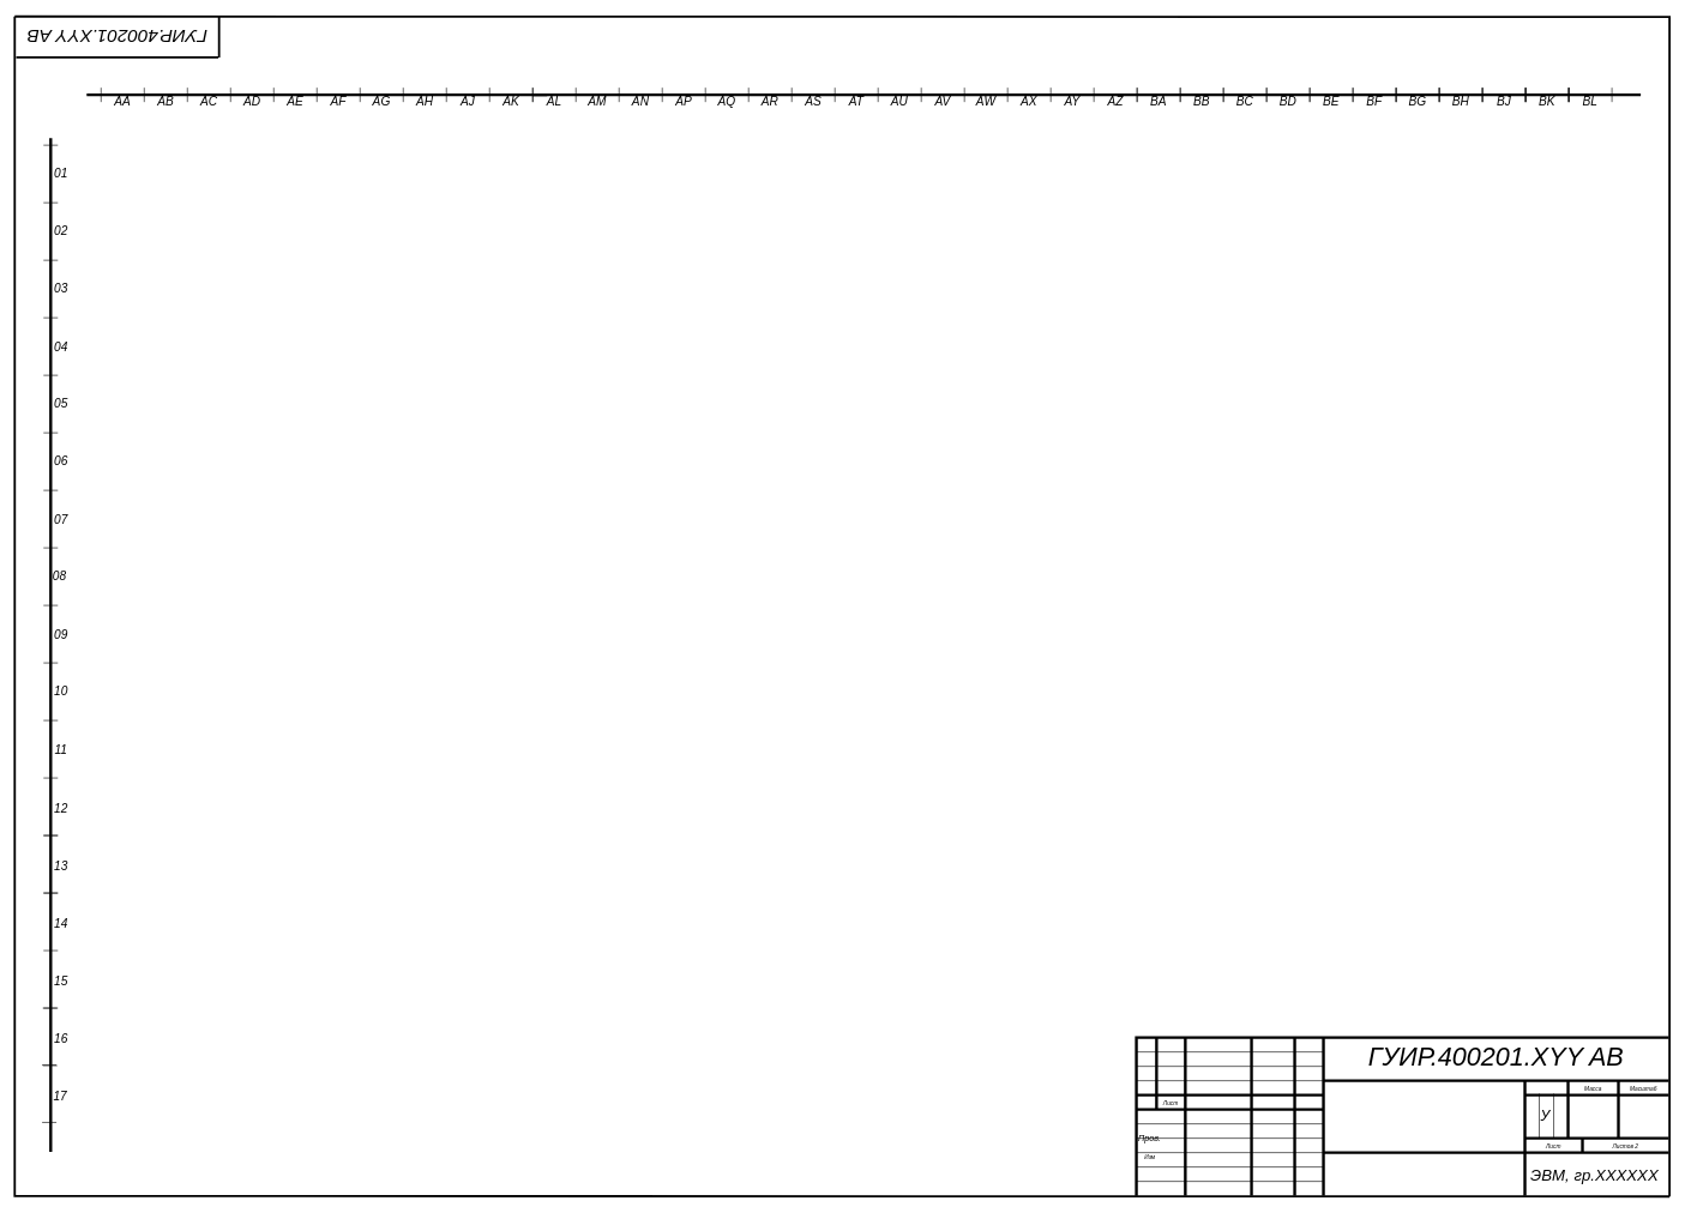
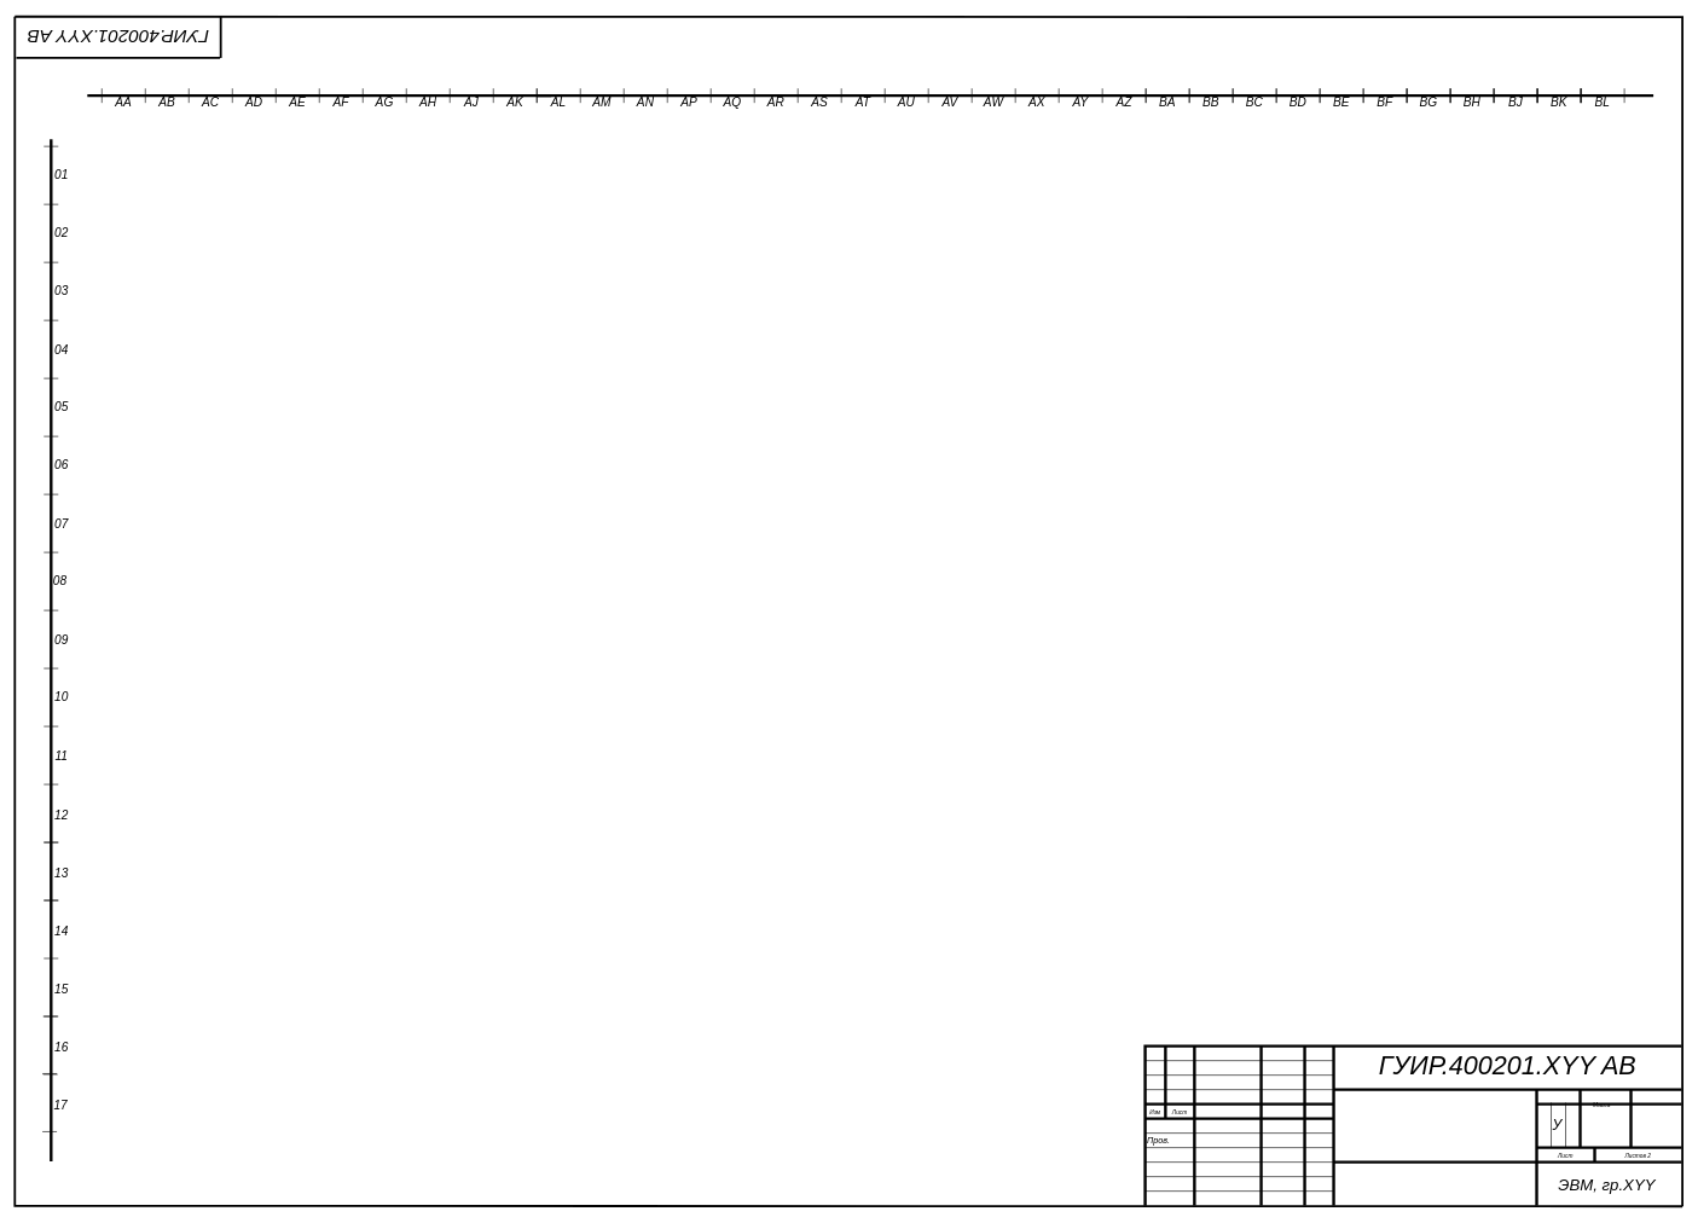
- <mxCell id="36" value="&lt;font style=&quot;font-size: 8px; direction: ltr; letter-spacing: 0px; line-height: 120%; opacity: 1;&quot;&gt;&lt;span&gt;Масса&lt;br&gt;&lt;/span&gt;&lt;/font&gt;" style="verticalAlign=middle;align=center;vsdxID=35;fillColor=none;gradientColor=none;shape=stencil(nZBLDoAgDERP0z3SIyjew0SURgSD+Lu9kMZoXLhwN9O+tukAlrNpJg1SzDH4QW/URgNYgZTkjA4UkwJUgGXng+6DX1zLfmoymdXo17xh5zmRJ6Q42BWCfc2oJfdAr+Yv+AP9Cb7OJ3H/2JG1HNGz/84klThPVCc=);strokeColor=none;strokeWidth=4;spacingTop=-1;spacingBottom=-1;spacingLeft=-1;spacingRight=-1;labelBackgroundColor=none;rounded=0;html=1;whiteSpace=wrap;fontFamily=Helvetica;fontStyle=2" vertex="1" parent="7"><mxGeometry x="602" y="62" width="66" height="16" as="geometry" /></mxCell>
+ <mxCell id="36" value="&lt;font style=&quot;font-size: 8px; direction: ltr; letter-spacing: 0px; line-height: 120%; opacity: 1;&quot;&gt;&lt;span&gt;Масса&lt;br&gt;&lt;/span&gt;&lt;/font&gt;" style="verticalAlign=middle;align=center;vsdxID=35;fillColor=none;gradientColor=none;shape=stencil(nZBLDoAgDERP0z3SIyjew0SURgSD+Lu9kMZoXLhwN9O+tukAlrNpJg1SzDH4QW/URgNYgZTkjA4UkwJUgGXng+6DX1zLfmoymdXo17xh5zmRJ6Q42BWCfc2oJfdAr+Yv+AP9Cb7OJ3H/2JG1HNGz/84klThPVCc=);strokeColor=none;strokeWidth=4;spacingTop=-1;spacingBottom=-1;spacingLeft=-1;spacingRight=-1;labelBackgroundColor=none;rounded=0;html=1;whiteSpace=wrap;fontFamily=Helvetica;fontStyle=2" vertex="1" parent="7"><mxGeometry x="597" y="72" width="66" height="16" as="geometry" /></mxCell>
- <mxCell id="37" value="&lt;font style=&quot;font-size: 8px; direction: ltr; letter-spacing: 0px; line-height: 120%; opacity: 1;&quot;&gt;&lt;span&gt;Масштаб&lt;br&gt;&lt;/span&gt;&lt;/font&gt;" style="verticalAlign=middle;align=center;vsdxID=36;fillColor=none;gradientColor=none;shape=stencil(nZBLDoAgDERP0z3SIyjew0SURgSD+Lu9kMZoXLhwN9O+tukAlrNpJg1SzDH4QW/URgNYgZTkjA4UkwJUgGXng+6DX1zLfmoymdXo17xh5zmRJ6Q42BWCfc2oJfdAr+Yv+AP9Cb7OJ3H/2JG1HNGz/84klThPVCc=);strokeColor=none;strokeWidth=4;spacingTop=-1;spacingBottom=-1;spacingLeft=-1;spacingRight=-1;labelBackgroundColor=none;rounded=0;html=1;whiteSpace=wrap;fontFamily=Helvetica;fontStyle=2" vertex="1" parent="7"><mxGeometry x="672" y="62" width="66" height="16" as="geometry" /></mxCell>
- <mxCell id="40" value="&lt;p style=&quot;margin-left: 0 ; margin-right: 0 ; margin-top: 0px ; margin-bottom: 0px ; text-indent: 0 ; direction: rtl&quot;&gt;&lt;font style=&quot;font-size: 12px; direction: ltr; letter-spacing: 0px; line-height: 120%; opacity: 1;&quot;&gt;&lt;span&gt;.Пров&lt;br&gt;&lt;/span&gt;&lt;/font&gt;&lt;/p&gt;" style="verticalAlign=middle;align=left;vsdxID=40;fillColor=none;gradientColor=none;shape=stencil(nZBLDoAgDERP0z3SIyjew0SURgSD+Lu9kMZoXLhwN9O+tukAlrNpJg1SzDH4QW/URgNYgZTkjA4UkwJUgGXng+6DX1zLfmoymdXo17xh5zmRJ6Q42BWCfc2oJfdAr+Yv+AP9Cb7OJ3H/2JG1HNGz/84klThPVCc=);strokeColor=none;strokeWidth=4;spacingTop=-1;spacingBottom=-1;spacingLeft=-1;spacingRight=-1;labelBackgroundColor=none;rounded=0;html=1;whiteSpace=wrap;fontFamily=Helvetica;fontStyle=2" vertex="1" parent="7"><mxGeometry x="2" y="130" width="64" height="20" as="geometry" /></mxCell>
+ <mxCell id="40" value="&lt;p style=&quot;margin-left: 0 ; margin-right: 0 ; margin-top: 0px ; margin-bottom: 0px ; text-indent: 0 ; direction: rtl&quot;&gt;&lt;font style=&quot;font-size: 12px; direction: ltr; letter-spacing: 0px; line-height: 120%; opacity: 1;&quot;&gt;&lt;span&gt;.Пров&lt;br&gt;&lt;/span&gt;&lt;/font&gt;&lt;/p&gt;" style="verticalAlign=middle;align=left;vsdxID=40;fillColor=none;gradientColor=none;shape=stencil(nZBLDoAgDERP0z3SIyjew0SURgSD+Lu9kMZoXLhwN9O+tukAlrNpJg1SzDH4QW/URgNYgZTkjA4UkwJUgGXng+6DX1zLfmoymdXo17xh5zmRJ6Q42BWCfc2oJfdAr+Yv+AP9Cb7OJ3H/2JG1HNGz/84klThPVCc=);strokeColor=none;strokeWidth=4;spacingTop=-1;spacingBottom=-1;spacingLeft=-1;spacingRight=-1;labelBackgroundColor=none;rounded=0;html=1;whiteSpace=wrap;fontFamily=Helvetica;fontStyle=2" vertex="1" parent="7"><mxGeometry x="2" y="120" width="64" height="20" as="geometry" /></mxCell>
- <mxCell id="34" value="&lt;font style=&quot;font-size: 8px; direction: ltr; letter-spacing: 0px; line-height: 120%; opacity: 1;&quot;&gt;&lt;span&gt;Изм&lt;br&gt;&lt;/span&gt;&lt;/font&gt;" style="verticalAlign=middle;align=center;vsdxID=29;fillColor=none;gradientColor=none;shape=stencil(nZBLDoAgDERP0z3SIyjew0SURgSD+Lu9kMZoXLhwN9O+tukAlrNpJg1SzDH4QW/URgNYgZTkjA4UkwJUgGXng+6DX1zLfmoymdXo17xh5zmRJ6Q42BWCfc2oJfdAr+Yv+AP9Cb7OJ3H/2JG1HNGz/84klThPVCc=);strokeColor=none;strokeWidth=4;spacingTop=-1;spacingBottom=-1;spacingLeft=-1;spacingRight=-1;labelBackgroundColor=none;rounded=0;html=1;whiteSpace=wrap;fontFamily=Helvetica;fontStyle=2" vertex="1" parent="7"><mxGeometry x="7" y="157" width="24" height="16" as="geometry" /></mxCell>
+ <mxCell id="34" value="&lt;font style=&quot;font-size: 8px; direction: ltr; letter-spacing: 0px; line-height: 120%; opacity: 1;&quot;&gt;&lt;span&gt;Изм&lt;br&gt;&lt;/span&gt;&lt;/font&gt;" style="verticalAlign=middle;align=center;vsdxID=29;fillColor=none;gradientColor=none;shape=stencil(nZBLDoAgDERP0z3SIyjew0SURgSD+Lu9kMZoXLhwN9O+tukAlrNpJg1SzDH4QW/URgNYgZTkjA4UkwJUgGXng+6DX1zLfmoymdXo17xh5zmRJ6Q42BWCfc2oJfdAr+Yv+AP9Cb7OJ3H/2JG1HNGz/84klThPVCc=);strokeColor=none;strokeWidth=4;spacingTop=-1;spacingBottom=-1;spacingLeft=-1;spacingRight=-1;labelBackgroundColor=none;rounded=0;html=1;whiteSpace=wrap;fontFamily=Helvetica;fontStyle=2" vertex="1" parent="7"><mxGeometry x="2" y="82" width="24" height="16" as="geometry" /></mxCell>
- <mxCell id="44" value="&lt;font style=&quot;font-size: 22px; direction: ltr; letter-spacing: 0px; line-height: 120%; opacity: 1;&quot;&gt;&lt;span&gt;ЭВМ, гр.XXXXXX&lt;/span&gt;&lt;/font&gt;&lt;font style=&quot;font-size: 22px; direction: ltr; letter-spacing: 0px; line-height: 120%; opacity: 1;&quot;&gt;&lt;span&gt;&lt;br&gt;&lt;/span&gt;&lt;/font&gt;" style="verticalAlign=middle;align=center;vsdxID=262;fillColor=none;gradientColor=none;shape=stencil(nZBLDoAgDERP0z3SIyjew0SURgSD+Lu9kMZoXLhwN9O+tukAlrNpJg1SzDH4QW/URgNYgZTkjA4UkwJUgGXng+6DX1zLfmoymdXo17xh5zmRJ6Q42BWCfc2oJfdAr+Yv+AP9Cb7OJ3H/2JG1HNGz/84klThPVCc=);strokeColor=none;spacingTop=-1;spacingBottom=-1;spacingLeft=-1;spacingRight=-1;labelBackgroundColor=none;rounded=0;html=1;whiteSpace=wrap;fontFamily=Helvetica;fontStyle=2" vertex="1" parent="7"><mxGeometry x="540" y="161.8" width="194" height="60" as="geometry" /></mxCell>
+ <mxCell id="44" value="&lt;font style=&quot;font-size: 22px; direction: ltr; letter-spacing: 0px; line-height: 120%; opacity: 1;&quot;&gt;&lt;span&gt;ЭВМ, гр.XYY&lt;/span&gt;&lt;/font&gt;&lt;font style=&quot;font-size: 22px; direction: ltr; letter-spacing: 0px; line-height: 120%; opacity: 1;&quot;&gt;&lt;span&gt;&lt;br&gt;&lt;/span&gt;&lt;/font&gt;" style="verticalAlign=middle;align=center;vsdxID=262;fillColor=none;gradientColor=none;shape=stencil(nZBLDoAgDERP0z3SIyjew0SURgSD+Lu9kMZoXLhwN9O+tukAlrNpJg1SzDH4QW/URgNYgZTkjA4UkwJUgGXng+6DX1zLfmoymdXo17xh5zmRJ6Q42BWCfc2oJfdAr+Yv+AP9Cb7OJ3H/2JG1HNGz/84klThPVCc=);strokeColor=none;spacingTop=-1;spacingBottom=-1;spacingLeft=-1;spacingRight=-1;labelBackgroundColor=none;rounded=0;html=1;whiteSpace=wrap;fontFamily=Helvetica;fontStyle=2" vertex="1" parent="7"><mxGeometry x="540" y="161.8" width="194" height="60" as="geometry" /></mxCell>
